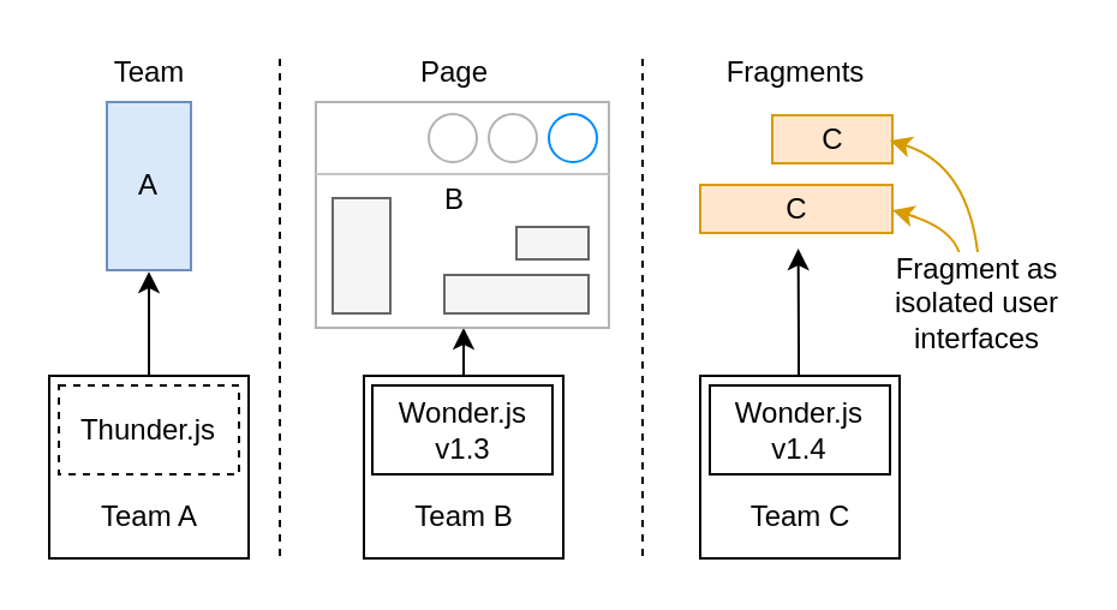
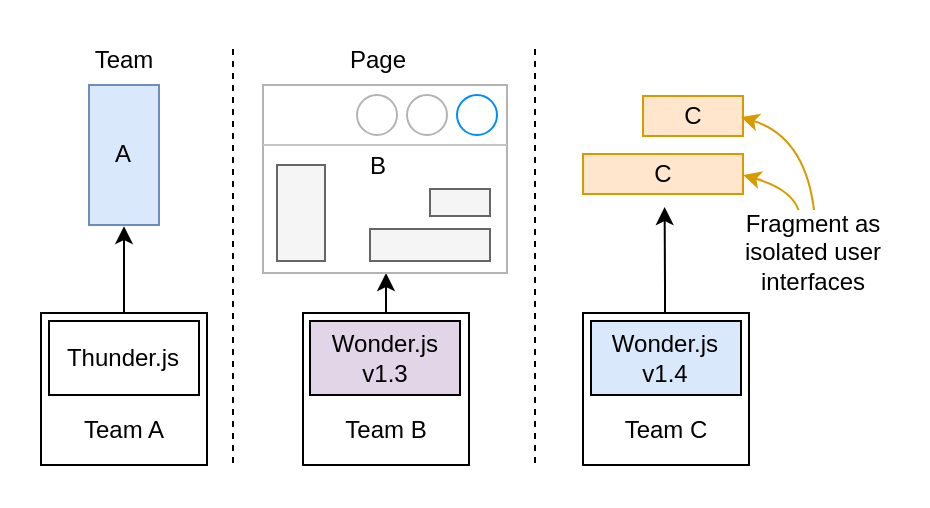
- <mxCell id="10" value="Fragments" style="text;html=1;strokeColor=none;fillColor=none;align=center;verticalAlign=middle;whiteSpace=wrap;rounded=0;" parent="1" vertex="1"><mxGeometry x="301" width="60" height="19" as="geometry" y="20" /></mxCell>
- <mxCell id="13" value="Thunder.js" style="rounded=0;whiteSpace=wrap;html=1;dashed=1;" parent="1" vertex="1"><mxGeometry x="24" y="160" width="75" height="37" as="geometry" /></mxCell>
+ <mxCell id="13" value="Thunder.js" style="rounded=0;whiteSpace=wrap;html=1;" parent="1" vertex="1"><mxGeometry x="24" y="160" width="75" height="37" as="geometry" /></mxCell>
- <mxCell id="16" value="Wonder.js&lt;br&gt;v1.3" style="rounded=0;whiteSpace=wrap;html=1;" parent="1" vertex="1"><mxGeometry x="154.5" y="160" width="75" height="37" as="geometry" /></mxCell>
+ <mxCell id="16" value="Wonder.js&lt;br&gt;v1.3" style="rounded=0;whiteSpace=wrap;html=1;fillColor=#e1d5e7;" parent="1" vertex="1"><mxGeometry x="154.5" y="160" width="75" height="37" as="geometry" /></mxCell>
- <mxCell id="19" value="Wonder.js&lt;br&gt;v1.4" style="rounded=0;whiteSpace=wrap;html=1;" parent="1" vertex="1"><mxGeometry x="295" y="160" width="75" height="37" as="geometry" /></mxCell>
+ <mxCell id="19" value="Wonder.js&lt;br&gt;v1.4" style="rounded=0;whiteSpace=wrap;html=1;fillColor=#dae8fc;" parent="1" vertex="1"><mxGeometry x="295" y="160" width="75" height="37" as="geometry" /></mxCell>
